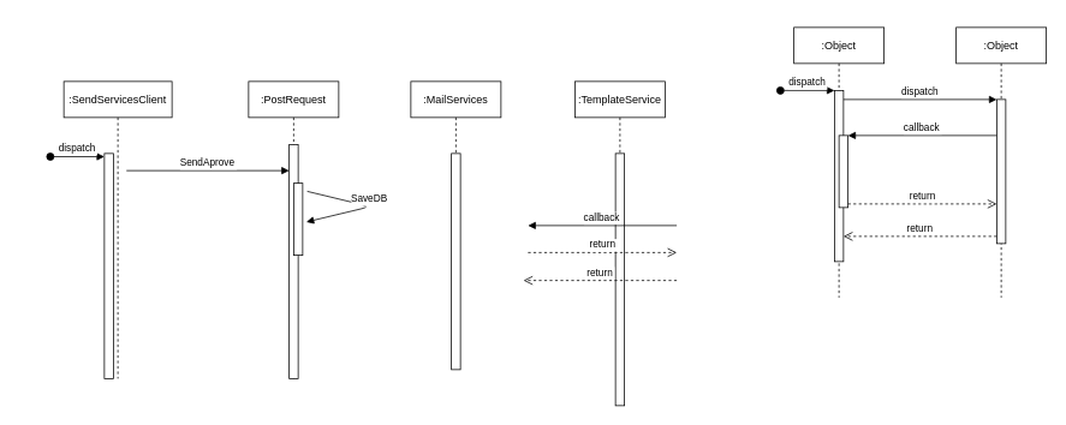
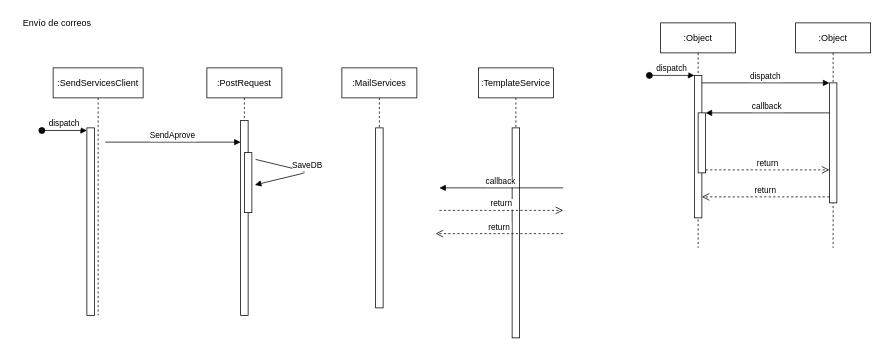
+ <mxCell id="17" value="Envío de correos" style="text;html=1;resizable=0;autosize=1;align=center;verticalAlign=middle;points=[];fillColor=none;strokeColor=none;rounded=0;" parent="1" vertex="1"><mxGeometry x="20" y="20" width="110" height="20" as="geometry" /></mxCell>
